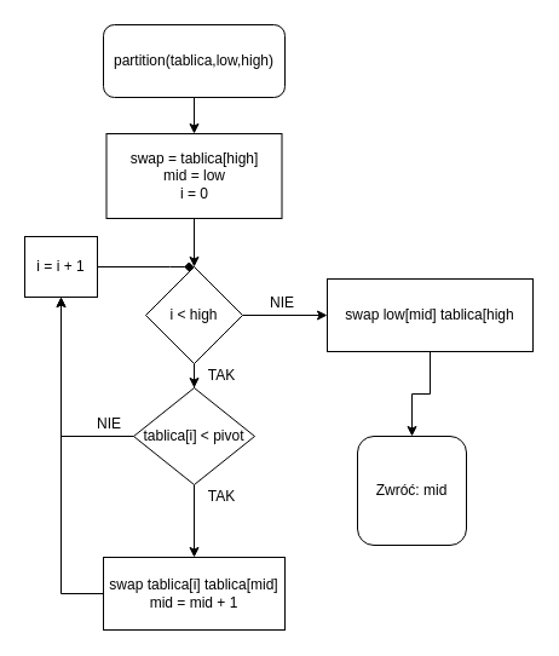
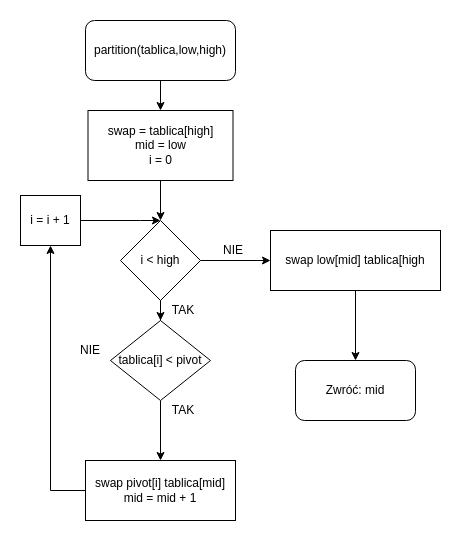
- <mxCell id="20" value="" style="edgeStyle=orthogonalEdgeStyle;rounded=0;orthogonalLoop=1;jettySize=auto;html=1;entryX=0.5;entryY=0;entryDx=0;entryDy=0;endArrow=diamond;" edge="1" parent="1" source="21" target="8"><mxGeometry relative="1" as="geometry"><Array as="points"><mxPoint x="140" y="220" /><mxPoint x="140" y="220" /></Array></mxGeometry></mxCell>
+ <mxCell id="20" value="" style="edgeStyle=orthogonalEdgeStyle;rounded=0;orthogonalLoop=1;jettySize=auto;html=1;entryX=0.5;entryY=0;entryDx=0;entryDy=0;" edge="1" parent="1" source="21" target="8"><mxGeometry relative="1" as="geometry"><Array as="points"><mxPoint x="140" y="220" /><mxPoint x="140" y="220" /></Array></mxGeometry></mxCell>
- <mxCell id="10" style="edgeStyle=orthogonalEdgeStyle;rounded=0;orthogonalLoop=1;jettySize=auto;html=1;entryX=0.5;entryY=1;entryDx=0;entryDy=0;" edge="1" parent="1" source="11" target="21"><mxGeometry relative="1" as="geometry" /></mxCell>
- <mxCell id="22" value="Zwróć: mid" style="rounded=1;whiteSpace=wrap;html=1;" vertex="1" parent="1"><mxGeometry x="295" y="360" width="90" height="90" as="geometry" /></mxCell>
+ <mxCell id="22" value="Zwróć: mid" style="rounded=1;whiteSpace=wrap;html=1;" vertex="1" parent="1"><mxGeometry x="295" y="360" width="120" height="60" as="geometry" /></mxCell>
- <mxCell id="14" value="swap tablica[i] tablica[mid]&lt;br&gt;mid = mid + 1" style="rounded=0;whiteSpace=wrap;html=1;" vertex="1" parent="1"><mxGeometry x="85" y="460" width="150" height="60" as="geometry" /></mxCell>
+ <mxCell id="14" value="swap pivot[i] tablica[mid]&lt;br&gt;mid = mid + 1" style="rounded=0;whiteSpace=wrap;html=1;" vertex="1" parent="1"><mxGeometry x="85" y="460" width="150" height="60" as="geometry" /></mxCell>
